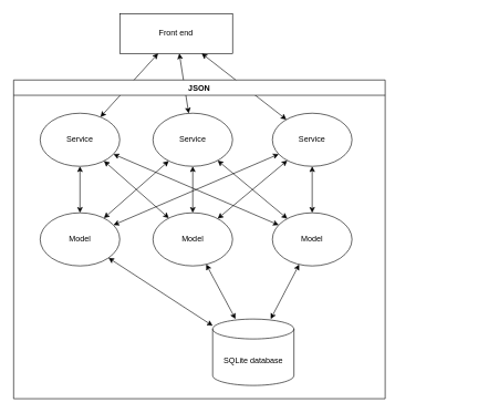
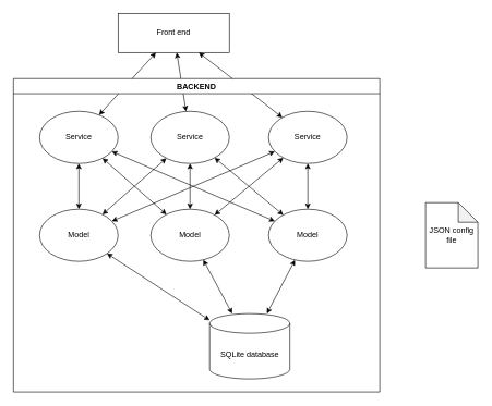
- <mxCell id="25" value="JSON" style="swimlane;whiteSpace=wrap;html=1;swimlaneFillColor=none;shadow=0;" vertex="1" parent="1"><mxGeometry x="20" y="120" width="560" height="480" as="geometry" /></mxCell>
+ <mxCell id="25" value="BACKEND" style="swimlane;whiteSpace=wrap;html=1;swimlaneFillColor=none;shadow=0;" vertex="1" parent="1"><mxGeometry x="20" y="120" width="560" height="480" as="geometry" /></mxCell>
+ <mxCell id="26" value="JSON config file" style="shape=note;whiteSpace=wrap;html=1;backgroundOutline=1;darkOpacity=0.05;" vertex="1" parent="1"><mxGeometry x="650" y="310" width="80" height="100" as="geometry" /></mxCell>
